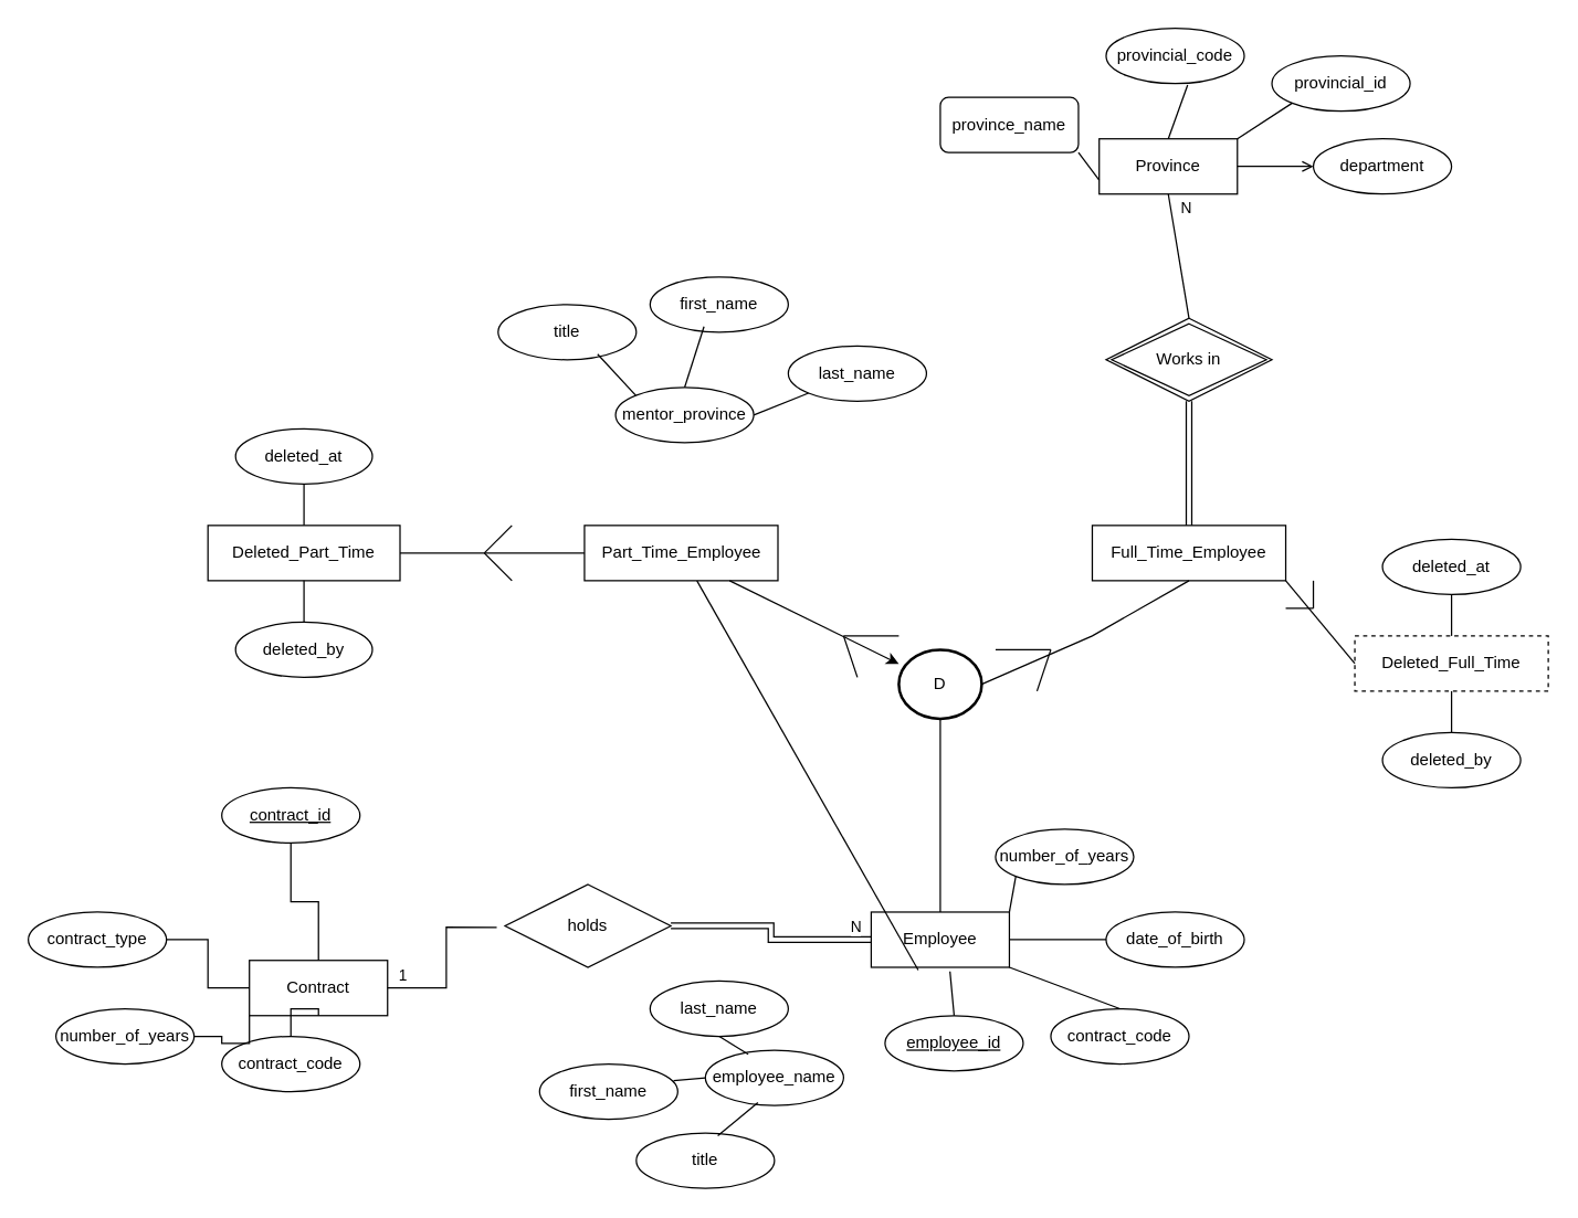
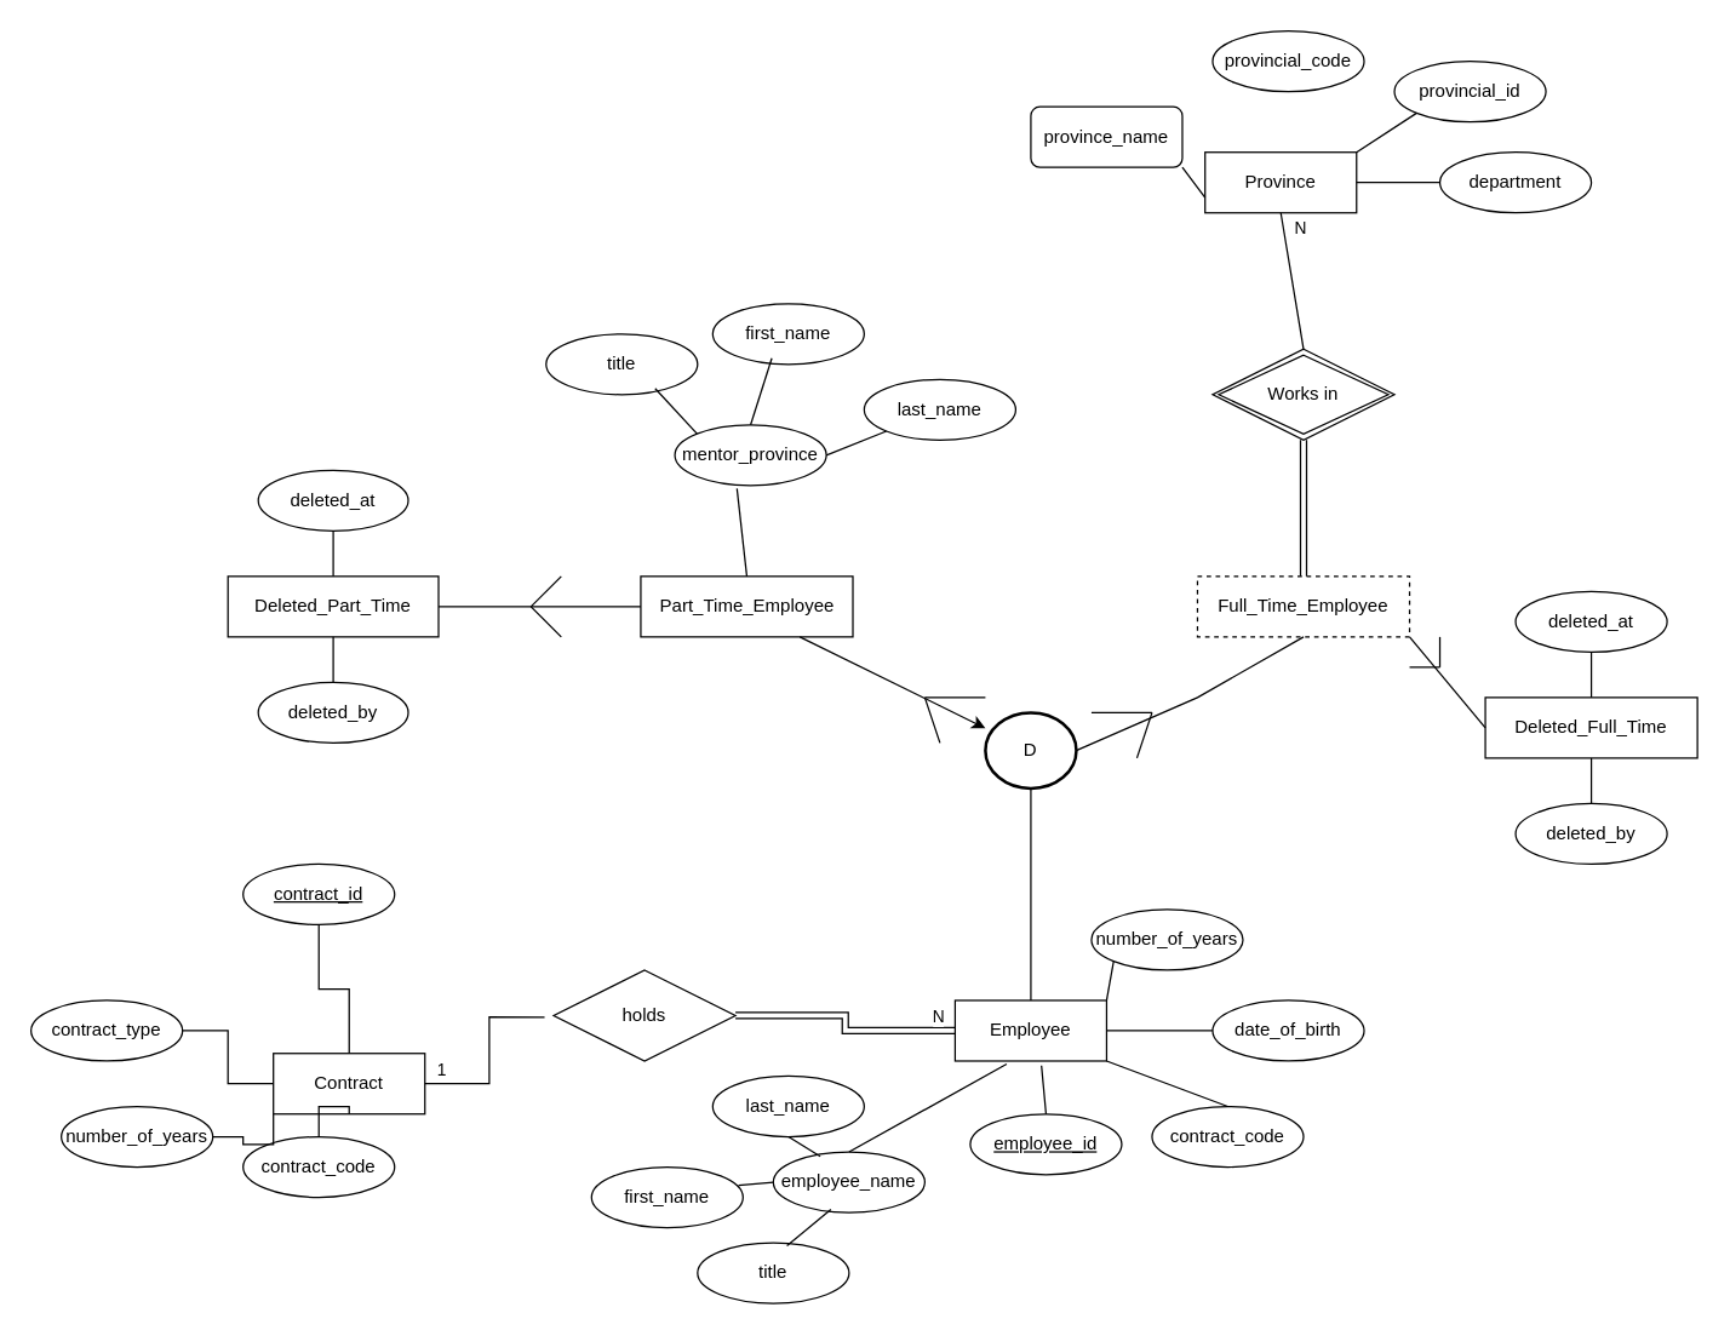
- <mxCell id="69" value="" style="endArrow=none;html=1;rounded=0;exitX=0.59;exitY=1.025;exitDx=0;exitDy=0;exitPerimeter=0;entryX=0.5;entryY=0;entryDx=0;entryDy=0;" edge="1" parent="1" source="66" target="61"><mxGeometry relative="1" as="geometry"><mxPoint x="810" y="150" as="sourcePoint" /><mxPoint x="970" y="150" as="targetPoint" /></mxGeometry></mxCell>
- <mxCell id="71" value="" style="endArrow=open;html=1;rounded=0;entryX=0;entryY=0.5;entryDx=0;entryDy=0;exitX=1;exitY=0.5;exitDx=0;exitDy=0;" edge="1" parent="1" source="61" target="64"><mxGeometry relative="1" as="geometry"><mxPoint x="810" y="150" as="sourcePoint" /><mxPoint x="970" y="150" as="targetPoint" /></mxGeometry></mxCell>
+ <mxCell id="71" value="" style="endArrow=none;html=1;rounded=0;entryX=0;entryY=0.5;entryDx=0;entryDy=0;exitX=1;exitY=0.5;exitDx=0;exitDy=0;" edge="1" parent="1" source="61" target="64"><mxGeometry relative="1" as="geometry"><mxPoint x="810" y="150" as="sourcePoint" /><mxPoint x="970" y="150" as="targetPoint" /></mxGeometry></mxCell>
+ <mxCell id="46" value="" style="endArrow=none;html=1;rounded=0;exitX=0.41;exitY=1.05;exitDx=0;exitDy=0;exitPerimeter=0;entryX=0.5;entryY=0;entryDx=0;entryDy=0;" edge="1" parent="1" source="39" target="35"><mxGeometry relative="1" as="geometry"><mxPoint x="620" y="420" as="sourcePoint" /><mxPoint x="780" y="420" as="targetPoint" /></mxGeometry></mxCell>
- <mxCell id="36" value="Full_Time_Employee" style="whiteSpace=wrap;html=1;align=center;" vertex="1" parent="1"><mxGeometry x="790" y="380" width="140" height="40" as="geometry" /></mxCell>
+ <mxCell id="36" value="Full_Time_Employee" style="whiteSpace=wrap;html=1;align=center;dashed=1;" vertex="1" parent="1"><mxGeometry x="790" y="380" width="140" height="40" as="geometry" /></mxCell>
- <mxCell id="53" value="Deleted_Full_Time" style="whiteSpace=wrap;html=1;align=center;dashed=1;" vertex="1" parent="1"><mxGeometry x="980" y="460" width="140" height="40" as="geometry" /></mxCell>
+ <mxCell id="53" value="Deleted_Full_Time" style="whiteSpace=wrap;html=1;align=center;" vertex="1" parent="1"><mxGeometry x="980" y="460" width="140" height="40" as="geometry" /></mxCell>
- <mxCell id="26" value="" style="endArrow=none;html=1;rounded=0;exitX=0.34;exitY=1.05;exitDx=0;exitDy=0;exitPerimeter=0;" edge="1" parent="1" source="16" target="35"><mxGeometry relative="1" as="geometry"><mxPoint x="710" y="670" as="sourcePoint" /><mxPoint x="870" y="670" as="targetPoint" /></mxGeometry></mxCell>
+ <mxCell id="26" value="" style="endArrow=none;html=1;rounded=0;exitX=0.34;exitY=1.05;exitDx=0;exitDy=0;exitPerimeter=0;entryX=0.5;entryY=0;entryDx=0;entryDy=0;" edge="1" parent="1" source="16" target="25"><mxGeometry relative="1" as="geometry"><mxPoint x="710" y="670" as="sourcePoint" /><mxPoint x="870" y="670" as="targetPoint" /></mxGeometry></mxCell>
